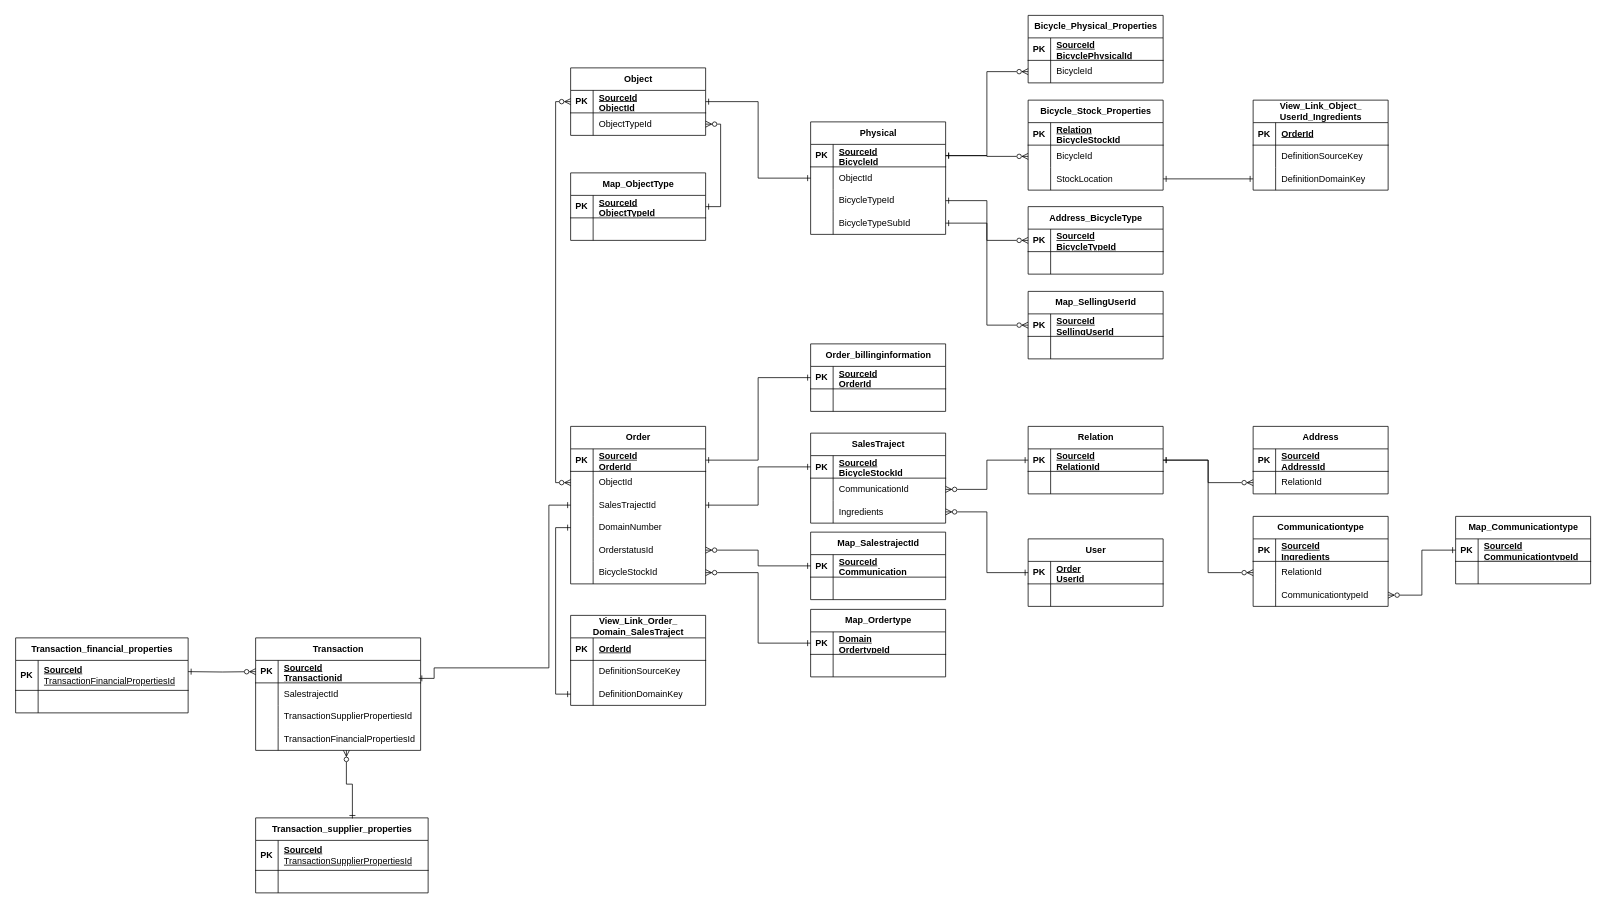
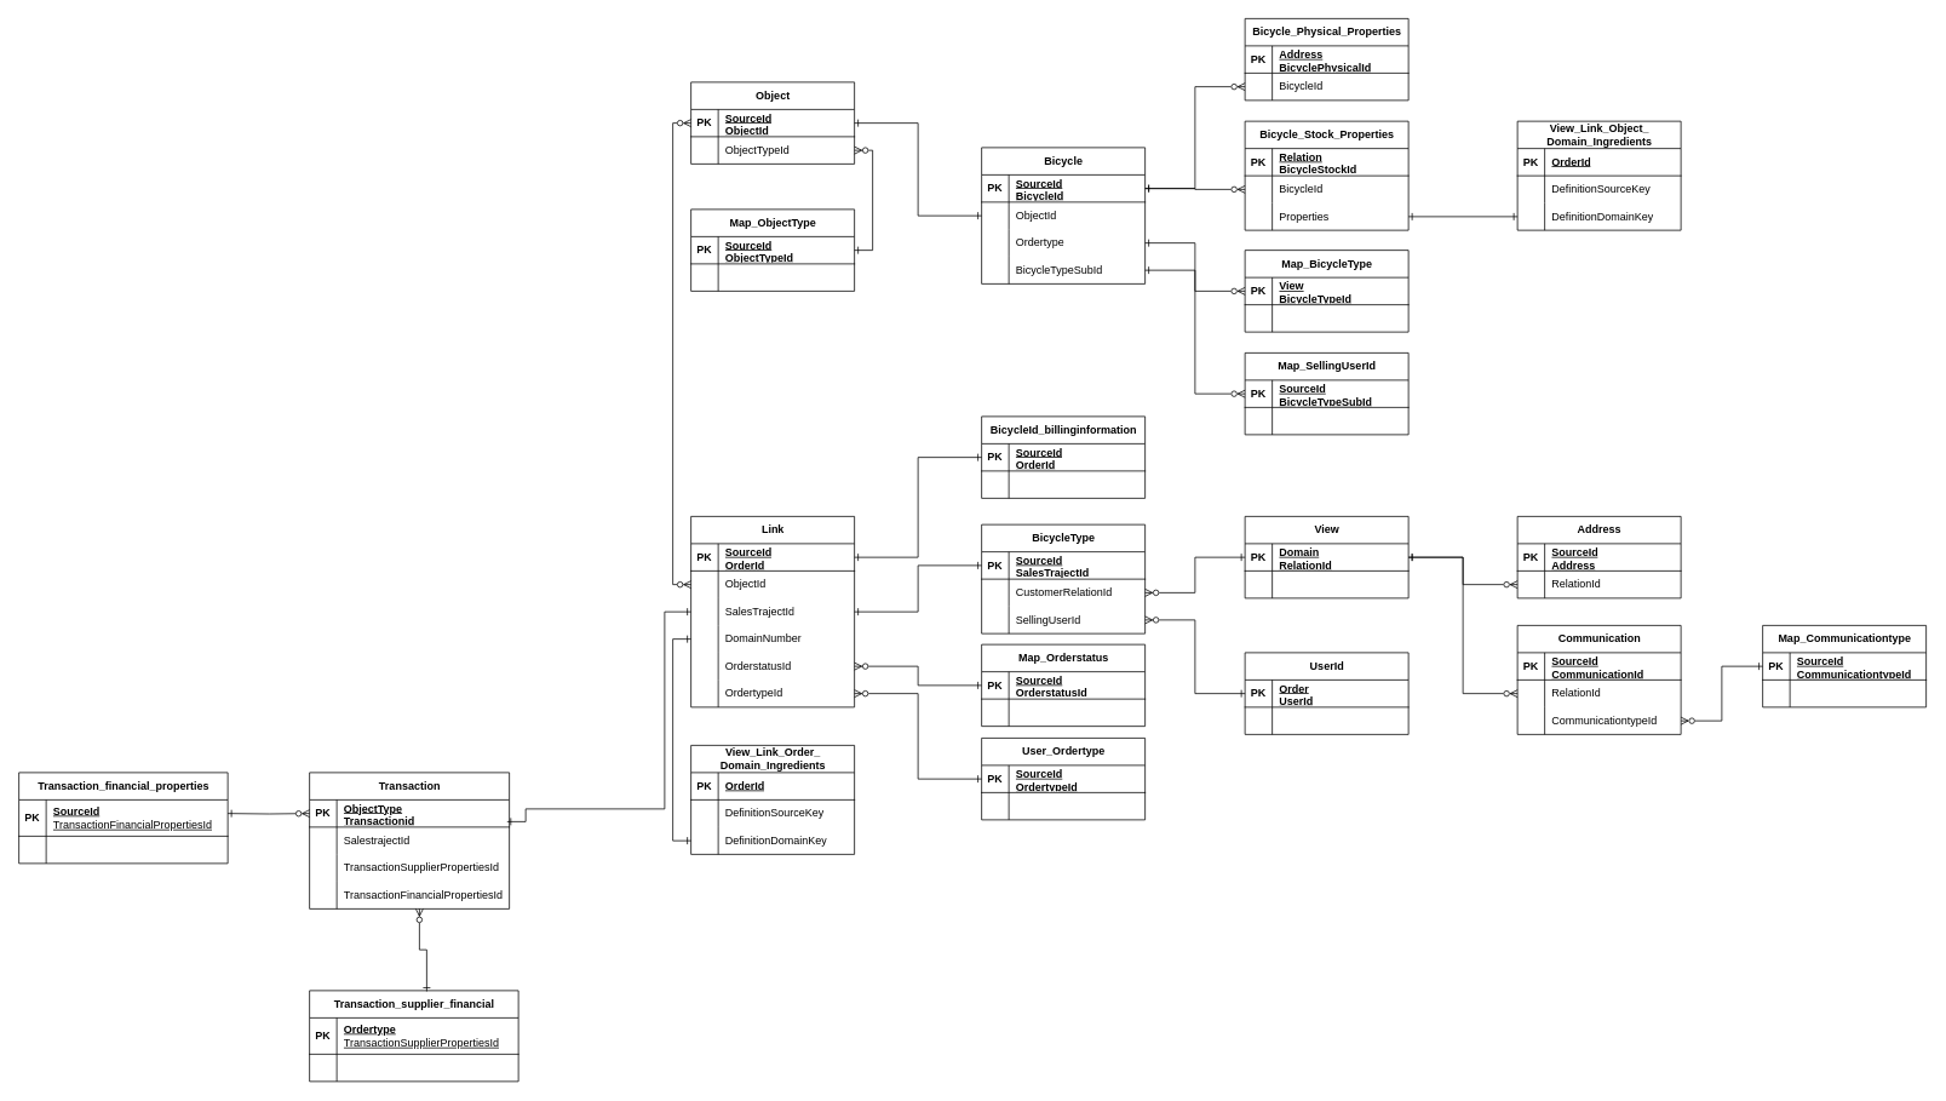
- <mxCell id="141" value="SourceId&lt;div&gt;BicyclePhysicalId&lt;/div&gt;" style="shape=partialRectangle;connectable=0;fillColor=none;top=0;left=0;bottom=0;right=0;align=left;spacingLeft=6;fontStyle=5;overflow=hidden;whiteSpace=wrap;html=1;" parent="139" vertex="1"><mxGeometry x="30" width="150" height="30" as="geometry"><mxRectangle width="150" height="30" as="alternateBounds" /></mxGeometry></mxCell>
+ <mxCell id="141" value="Address&lt;div&gt;BicyclePhysicalId&lt;/div&gt;" style="shape=partialRectangle;connectable=0;fillColor=none;top=0;left=0;bottom=0;right=0;align=left;spacingLeft=6;fontStyle=5;overflow=hidden;whiteSpace=wrap;html=1;" parent="139" vertex="1"><mxGeometry x="30" width="150" height="30" as="geometry"><mxRectangle width="150" height="30" as="alternateBounds" /></mxGeometry></mxCell>
- <mxCell id="159" value="View_Link_Object_&lt;div&gt;UserId_Ingredients&lt;/div&gt;" style="shape=table;startSize=30;container=1;collapsible=1;childLayout=tableLayout;fixedRows=1;rowLines=0;fontStyle=1;align=center;resizeLast=1;html=1;" parent="1" vertex="1"><mxGeometry x="1670" y="133" width="180" height="120" as="geometry" /></mxCell>
+ <mxCell id="159" value="View_Link_Object_&lt;div&gt;Domain_Ingredients&lt;/div&gt;" style="shape=table;startSize=30;container=1;collapsible=1;childLayout=tableLayout;fixedRows=1;rowLines=0;fontStyle=1;align=center;resizeLast=1;html=1;" parent="1" vertex="1"><mxGeometry x="1670" y="133" width="180" height="120" as="geometry" /></mxCell>
- <mxCell id="90" value="Physical" style="shape=table;startSize=30;container=1;collapsible=1;childLayout=tableLayout;fixedRows=1;rowLines=0;fontStyle=1;align=center;resizeLast=1;html=1;" parent="1" vertex="1"><mxGeometry x="1080" y="162" width="180" height="150" as="geometry" /></mxCell>
+ <mxCell id="90" value="Bicycle" style="shape=table;startSize=30;container=1;collapsible=1;childLayout=tableLayout;fixedRows=1;rowLines=0;fontStyle=1;align=center;resizeLast=1;html=1;" parent="1" vertex="1"><mxGeometry x="1080" y="162" width="180" height="150" as="geometry" /></mxCell>
- <mxCell id="137" value="StockLocation" style="shape=partialRectangle;connectable=0;fillColor=none;top=0;left=0;bottom=0;right=0;align=left;spacingLeft=6;overflow=hidden;whiteSpace=wrap;html=1;" parent="135" vertex="1"><mxGeometry x="30" width="150" height="30" as="geometry"><mxRectangle width="150" height="30" as="alternateBounds" /></mxGeometry></mxCell>
+ <mxCell id="137" value="Properties" style="shape=partialRectangle;connectable=0;fillColor=none;top=0;left=0;bottom=0;right=0;align=left;spacingLeft=6;overflow=hidden;whiteSpace=wrap;html=1;" parent="135" vertex="1"><mxGeometry x="30" width="150" height="30" as="geometry"><mxRectangle width="150" height="30" as="alternateBounds" /></mxGeometry></mxCell>
- <mxCell id="99" value="BicycleTypeId" style="shape=partialRectangle;connectable=0;fillColor=none;top=0;left=0;bottom=0;right=0;align=left;spacingLeft=6;overflow=hidden;whiteSpace=wrap;html=1;" parent="97" vertex="1"><mxGeometry x="30" width="150" height="30" as="geometry"><mxRectangle width="150" height="30" as="alternateBounds" /></mxGeometry></mxCell>
+ <mxCell id="99" value="Ordertype" style="shape=partialRectangle;connectable=0;fillColor=none;top=0;left=0;bottom=0;right=0;align=left;spacingLeft=6;overflow=hidden;whiteSpace=wrap;html=1;" parent="97" vertex="1"><mxGeometry x="30" width="150" height="30" as="geometry"><mxRectangle width="150" height="30" as="alternateBounds" /></mxGeometry></mxCell>
- <mxCell id="112" value="Address_BicycleType" style="shape=table;startSize=30;container=1;collapsible=1;childLayout=tableLayout;fixedRows=1;rowLines=0;fontStyle=1;align=center;resizeLast=1;html=1;" parent="1" vertex="1"><mxGeometry x="1370" y="275" width="180" height="90" as="geometry" /></mxCell>
+ <mxCell id="112" value="Map_BicycleType" style="shape=table;startSize=30;container=1;collapsible=1;childLayout=tableLayout;fixedRows=1;rowLines=0;fontStyle=1;align=center;resizeLast=1;html=1;" parent="1" vertex="1"><mxGeometry x="1370" y="275" width="180" height="90" as="geometry" /></mxCell>
- <mxCell id="115" value="SourceId&lt;div&gt;BicycleTypeId&lt;/div&gt;" style="shape=partialRectangle;connectable=0;fillColor=none;top=0;left=0;bottom=0;right=0;align=left;spacingLeft=6;fontStyle=5;overflow=hidden;whiteSpace=wrap;html=1;" parent="113" vertex="1"><mxGeometry x="30" width="150" height="30" as="geometry"><mxRectangle width="150" height="30" as="alternateBounds" /></mxGeometry></mxCell>
+ <mxCell id="115" value="View&lt;div&gt;BicycleTypeId&lt;/div&gt;" style="shape=partialRectangle;connectable=0;fillColor=none;top=0;left=0;bottom=0;right=0;align=left;spacingLeft=6;fontStyle=5;overflow=hidden;whiteSpace=wrap;html=1;" parent="113" vertex="1"><mxGeometry x="30" width="150" height="30" as="geometry"><mxRectangle width="150" height="30" as="alternateBounds" /></mxGeometry></mxCell>
- <mxCell id="122" value="SourceId&lt;div&gt;SellingUserId&lt;/div&gt;" style="shape=partialRectangle;connectable=0;fillColor=none;top=0;left=0;bottom=0;right=0;align=left;spacingLeft=6;fontStyle=5;overflow=hidden;whiteSpace=wrap;html=1;" parent="120" vertex="1"><mxGeometry x="30" width="150" height="30" as="geometry"><mxRectangle width="150" height="30" as="alternateBounds" /></mxGeometry></mxCell>
+ <mxCell id="122" value="SourceId&lt;div&gt;BicycleTypeSubId&lt;/div&gt;" style="shape=partialRectangle;connectable=0;fillColor=none;top=0;left=0;bottom=0;right=0;align=left;spacingLeft=6;fontStyle=5;overflow=hidden;whiteSpace=wrap;html=1;" parent="120" vertex="1"><mxGeometry x="30" width="150" height="30" as="geometry"><mxRectangle width="150" height="30" as="alternateBounds" /></mxGeometry></mxCell>
- <mxCell id="47" value="Order_billinginformation" style="shape=table;startSize=30;container=1;collapsible=1;childLayout=tableLayout;fixedRows=1;rowLines=0;fontStyle=1;align=center;resizeLast=1;html=1;" parent="1" vertex="1"><mxGeometry x="1080" y="458" width="180" height="90" as="geometry" /></mxCell>
+ <mxCell id="47" value="BicycleId_billinginformation" style="shape=table;startSize=30;container=1;collapsible=1;childLayout=tableLayout;fixedRows=1;rowLines=0;fontStyle=1;align=center;resizeLast=1;html=1;" parent="1" vertex="1"><mxGeometry x="1080" y="458" width="180" height="90" as="geometry" /></mxCell>
- <mxCell id="9" value="Order" style="shape=table;startSize=30;container=1;collapsible=1;childLayout=tableLayout;fixedRows=1;rowLines=0;fontStyle=1;align=center;resizeLast=1;html=1;" parent="1" vertex="1"><mxGeometry x="760" y="568" width="180" height="210" as="geometry" /></mxCell>
+ <mxCell id="9" value="Link" style="shape=table;startSize=30;container=1;collapsible=1;childLayout=tableLayout;fixedRows=1;rowLines=0;fontStyle=1;align=center;resizeLast=1;html=1;" parent="1" vertex="1"><mxGeometry x="760" y="568" width="180" height="210" as="geometry" /></mxCell>
- <mxCell id="55" value="Relation" style="shape=table;startSize=30;container=1;collapsible=1;childLayout=tableLayout;fixedRows=1;rowLines=0;fontStyle=1;align=center;resizeLast=1;html=1;" parent="1" vertex="1"><mxGeometry x="1370" y="568" width="180" height="90" as="geometry" /></mxCell>
+ <mxCell id="55" value="View" style="shape=table;startSize=30;container=1;collapsible=1;childLayout=tableLayout;fixedRows=1;rowLines=0;fontStyle=1;align=center;resizeLast=1;html=1;" parent="1" vertex="1"><mxGeometry x="1370" y="568" width="180" height="90" as="geometry" /></mxCell>
- <mxCell id="28" value="SalesTraject" style="shape=table;startSize=30;container=1;collapsible=1;childLayout=tableLayout;fixedRows=1;rowLines=0;fontStyle=1;align=center;resizeLast=1;html=1;" parent="1" vertex="1"><mxGeometry x="1080" y="577" width="180" height="120" as="geometry" /></mxCell>
+ <mxCell id="28" value="BicycleType" style="shape=table;startSize=30;container=1;collapsible=1;childLayout=tableLayout;fixedRows=1;rowLines=0;fontStyle=1;align=center;resizeLast=1;html=1;" parent="1" vertex="1"><mxGeometry x="1080" y="577" width="180" height="120" as="geometry" /></mxCell>
- <mxCell id="58" value="SourceId&lt;div&gt;RelationId&lt;/div&gt;" style="shape=partialRectangle;connectable=0;fillColor=none;top=0;left=0;bottom=0;right=0;align=left;spacingLeft=6;fontStyle=5;overflow=hidden;whiteSpace=wrap;html=1;" parent="56" vertex="1"><mxGeometry x="30" width="150" height="30" as="geometry"><mxRectangle width="150" height="30" as="alternateBounds" /></mxGeometry></mxCell>
+ <mxCell id="58" value="Domain&lt;div&gt;RelationId&lt;/div&gt;" style="shape=partialRectangle;connectable=0;fillColor=none;top=0;left=0;bottom=0;right=0;align=left;spacingLeft=6;fontStyle=5;overflow=hidden;whiteSpace=wrap;html=1;" parent="56" vertex="1"><mxGeometry x="30" width="150" height="30" as="geometry"><mxRectangle width="150" height="30" as="alternateBounds" /></mxGeometry></mxCell>
- <mxCell id="65" value="SourceId&lt;div&gt;AddressId&lt;/div&gt;" style="shape=partialRectangle;connectable=0;fillColor=none;top=0;left=0;bottom=0;right=0;align=left;spacingLeft=6;fontStyle=5;overflow=hidden;whiteSpace=wrap;html=1;" parent="63" vertex="1"><mxGeometry x="30" width="150" height="30" as="geometry"><mxRectangle width="150" height="30" as="alternateBounds" /></mxGeometry></mxCell>
+ <mxCell id="65" value="SourceId&lt;div&gt;Address&lt;/div&gt;" style="shape=partialRectangle;connectable=0;fillColor=none;top=0;left=0;bottom=0;right=0;align=left;spacingLeft=6;fontStyle=5;overflow=hidden;whiteSpace=wrap;html=1;" parent="63" vertex="1"><mxGeometry x="30" width="150" height="30" as="geometry"><mxRectangle width="150" height="30" as="alternateBounds" /></mxGeometry></mxCell>
- <mxCell id="31" value="SourceId&lt;div&gt;BicycleStockId&lt;/div&gt;" style="shape=partialRectangle;connectable=0;fillColor=none;top=0;left=0;bottom=0;right=0;align=left;spacingLeft=6;fontStyle=5;overflow=hidden;whiteSpace=wrap;html=1;" parent="29" vertex="1"><mxGeometry x="30" width="150" height="30" as="geometry"><mxRectangle width="150" height="30" as="alternateBounds" /></mxGeometry></mxCell>
+ <mxCell id="31" value="SourceId&lt;div&gt;SalesTrajectId&lt;/div&gt;" style="shape=partialRectangle;connectable=0;fillColor=none;top=0;left=0;bottom=0;right=0;align=left;spacingLeft=6;fontStyle=5;overflow=hidden;whiteSpace=wrap;html=1;" parent="29" vertex="1"><mxGeometry x="30" width="150" height="30" as="geometry"><mxRectangle width="150" height="30" as="alternateBounds" /></mxGeometry></mxCell>
- <mxCell id="34" value="CommunicationId" style="shape=partialRectangle;connectable=0;fillColor=none;top=0;left=0;bottom=0;right=0;align=left;spacingLeft=6;overflow=hidden;whiteSpace=wrap;html=1;" parent="32" vertex="1"><mxGeometry x="30" width="150" height="30" as="geometry"><mxRectangle width="150" height="30" as="alternateBounds" /></mxGeometry></mxCell>
+ <mxCell id="34" value="CustomerRelationId" style="shape=partialRectangle;connectable=0;fillColor=none;top=0;left=0;bottom=0;right=0;align=left;spacingLeft=6;overflow=hidden;whiteSpace=wrap;html=1;" parent="32" vertex="1"><mxGeometry x="30" width="150" height="30" as="geometry"><mxRectangle width="150" height="30" as="alternateBounds" /></mxGeometry></mxCell>
- <mxCell id="37" value="Ingredients" style="shape=partialRectangle;connectable=0;fillColor=none;top=0;left=0;bottom=0;right=0;align=left;spacingLeft=6;overflow=hidden;whiteSpace=wrap;html=1;" parent="35" vertex="1"><mxGeometry x="30" width="150" height="30" as="geometry"><mxRectangle width="150" height="30" as="alternateBounds" /></mxGeometry></mxCell>
+ <mxCell id="37" value="SellingUserId" style="shape=partialRectangle;connectable=0;fillColor=none;top=0;left=0;bottom=0;right=0;align=left;spacingLeft=6;overflow=hidden;whiteSpace=wrap;html=1;" parent="35" vertex="1"><mxGeometry x="30" width="150" height="30" as="geometry"><mxRectangle width="150" height="30" as="alternateBounds" /></mxGeometry></mxCell>
- <mxCell id="70" value="Communicationtype" style="shape=table;startSize=30;container=1;collapsible=1;childLayout=tableLayout;fixedRows=1;rowLines=0;fontStyle=1;align=center;resizeLast=1;html=1;" parent="1" vertex="1"><mxGeometry x="1670" y="688" width="180" height="120" as="geometry" /></mxCell>
+ <mxCell id="70" value="Communication" style="shape=table;startSize=30;container=1;collapsible=1;childLayout=tableLayout;fixedRows=1;rowLines=0;fontStyle=1;align=center;resizeLast=1;html=1;" parent="1" vertex="1"><mxGeometry x="1670" y="688" width="180" height="120" as="geometry" /></mxCell>
- <mxCell id="39" value="Map_SalestrajectId" style="shape=table;startSize=30;container=1;collapsible=1;childLayout=tableLayout;fixedRows=1;rowLines=0;fontStyle=1;align=center;resizeLast=1;html=1;" parent="1" vertex="1"><mxGeometry x="1080" y="709" width="180" height="90" as="geometry" /></mxCell>
+ <mxCell id="39" value="Map_Orderstatus" style="shape=table;startSize=30;container=1;collapsible=1;childLayout=tableLayout;fixedRows=1;rowLines=0;fontStyle=1;align=center;resizeLast=1;html=1;" parent="1" vertex="1"><mxGeometry x="1080" y="709" width="180" height="90" as="geometry" /></mxCell>
- <mxCell id="178" value="User" style="shape=table;startSize=30;container=1;collapsible=1;childLayout=tableLayout;fixedRows=1;rowLines=0;fontStyle=1;align=center;resizeLast=1;html=1;" parent="1" vertex="1"><mxGeometry x="1370" y="718" width="180" height="90" as="geometry" /></mxCell>
+ <mxCell id="178" value="UserId" style="shape=table;startSize=30;container=1;collapsible=1;childLayout=tableLayout;fixedRows=1;rowLines=0;fontStyle=1;align=center;resizeLast=1;html=1;" parent="1" vertex="1"><mxGeometry x="1370" y="718" width="180" height="90" as="geometry" /></mxCell>
- <mxCell id="73" value="SourceId&lt;div&gt;Ingredients&lt;/div&gt;" style="shape=partialRectangle;connectable=0;fillColor=none;top=0;left=0;bottom=0;right=0;align=left;spacingLeft=6;fontStyle=5;overflow=hidden;whiteSpace=wrap;html=1;" parent="71" vertex="1"><mxGeometry x="30" width="150" height="30" as="geometry"><mxRectangle width="150" height="30" as="alternateBounds" /></mxGeometry></mxCell>
+ <mxCell id="73" value="SourceId&lt;div&gt;CommunicationId&lt;/div&gt;" style="shape=partialRectangle;connectable=0;fillColor=none;top=0;left=0;bottom=0;right=0;align=left;spacingLeft=6;fontStyle=5;overflow=hidden;whiteSpace=wrap;html=1;" parent="71" vertex="1"><mxGeometry x="30" width="150" height="30" as="geometry"><mxRectangle width="150" height="30" as="alternateBounds" /></mxGeometry></mxCell>
- <mxCell id="42" value="SourceId&lt;div&gt;Communication&lt;/div&gt;" style="shape=partialRectangle;connectable=0;fillColor=none;top=0;left=0;bottom=0;right=0;align=left;spacingLeft=6;fontStyle=5;overflow=hidden;whiteSpace=wrap;html=1;" parent="40" vertex="1"><mxGeometry x="30" width="150" height="30" as="geometry"><mxRectangle width="150" height="30" as="alternateBounds" /></mxGeometry></mxCell>
+ <mxCell id="42" value="SourceId&lt;div&gt;OrderstatusId&lt;/div&gt;" style="shape=partialRectangle;connectable=0;fillColor=none;top=0;left=0;bottom=0;right=0;align=left;spacingLeft=6;fontStyle=5;overflow=hidden;whiteSpace=wrap;html=1;" parent="40" vertex="1"><mxGeometry x="30" width="150" height="30" as="geometry"><mxRectangle width="150" height="30" as="alternateBounds" /></mxGeometry></mxCell>
- <mxCell id="27" value="BicycleStockId" style="shape=partialRectangle;connectable=0;fillColor=none;top=0;left=0;bottom=0;right=0;align=left;spacingLeft=6;overflow=hidden;whiteSpace=wrap;html=1;" parent="25" vertex="1"><mxGeometry x="30" width="150" height="30" as="geometry"><mxRectangle width="150" height="30" as="alternateBounds" /></mxGeometry></mxCell>
+ <mxCell id="27" value="OrdertypeId" style="shape=partialRectangle;connectable=0;fillColor=none;top=0;left=0;bottom=0;right=0;align=left;spacingLeft=6;overflow=hidden;whiteSpace=wrap;html=1;" parent="25" vertex="1"><mxGeometry x="30" width="150" height="30" as="geometry"><mxRectangle width="150" height="30" as="alternateBounds" /></mxGeometry></mxCell>
- <mxCell id="170" value="Map_Ordertype" style="shape=table;startSize=30;container=1;collapsible=1;childLayout=tableLayout;fixedRows=1;rowLines=0;fontStyle=1;align=center;resizeLast=1;html=1;" parent="1" vertex="1"><mxGeometry x="1080" y="812" width="180" height="90" as="geometry" /></mxCell>
+ <mxCell id="170" value="User_Ordertype" style="shape=table;startSize=30;container=1;collapsible=1;childLayout=tableLayout;fixedRows=1;rowLines=0;fontStyle=1;align=center;resizeLast=1;html=1;" parent="1" vertex="1"><mxGeometry x="1080" y="812" width="180" height="90" as="geometry" /></mxCell>
- <mxCell id="148" value="View_Link_Order_&lt;div&gt;Domain_SalesTraject&lt;/div&gt;" style="shape=table;startSize=30;container=1;collapsible=1;childLayout=tableLayout;fixedRows=1;rowLines=0;fontStyle=1;align=center;resizeLast=1;html=1;" parent="1" vertex="1"><mxGeometry x="760" y="820" width="180" height="120" as="geometry" /></mxCell>
+ <mxCell id="148" value="View_Link_Order_&lt;div&gt;Domain_Ingredients&lt;/div&gt;" style="shape=table;startSize=30;container=1;collapsible=1;childLayout=tableLayout;fixedRows=1;rowLines=0;fontStyle=1;align=center;resizeLast=1;html=1;" parent="1" vertex="1"><mxGeometry x="760" y="820" width="180" height="120" as="geometry" /></mxCell>
- <mxCell id="173" value="Domain&lt;div&gt;OrdertypeId&lt;/div&gt;" style="shape=partialRectangle;connectable=0;fillColor=none;top=0;left=0;bottom=0;right=0;align=left;spacingLeft=6;fontStyle=5;overflow=hidden;whiteSpace=wrap;html=1;" parent="171" vertex="1"><mxGeometry x="30" width="150" height="30" as="geometry"><mxRectangle width="150" height="30" as="alternateBounds" /></mxGeometry></mxCell>
+ <mxCell id="173" value="SourceId&lt;div&gt;OrdertypeId&lt;/div&gt;" style="shape=partialRectangle;connectable=0;fillColor=none;top=0;left=0;bottom=0;right=0;align=left;spacingLeft=6;fontStyle=5;overflow=hidden;whiteSpace=wrap;html=1;" parent="171" vertex="1"><mxGeometry x="30" width="150" height="30" as="geometry"><mxRectangle width="150" height="30" as="alternateBounds" /></mxGeometry></mxCell>
- <mxCell id="189" value="SourceId&lt;div&gt;&lt;span style=&quot;text-wrap: nowrap;&quot;&gt;Transactionid&lt;/span&gt;&lt;br&gt;&lt;/div&gt;" style="shape=partialRectangle;connectable=0;fillColor=none;top=0;left=0;bottom=0;right=0;align=left;spacingLeft=6;fontStyle=5;overflow=hidden;whiteSpace=wrap;html=1;" parent="187" vertex="1"><mxGeometry x="30" width="190" height="30" as="geometry"><mxRectangle width="190" height="30" as="alternateBounds" /></mxGeometry></mxCell>
+ <mxCell id="189" value="ObjectType&lt;div&gt;&lt;span style=&quot;text-wrap: nowrap;&quot;&gt;Transactionid&lt;/span&gt;&lt;br&gt;&lt;/div&gt;" style="shape=partialRectangle;connectable=0;fillColor=none;top=0;left=0;bottom=0;right=0;align=left;spacingLeft=6;fontStyle=5;overflow=hidden;whiteSpace=wrap;html=1;" parent="187" vertex="1"><mxGeometry x="30" width="190" height="30" as="geometry"><mxRectangle width="190" height="30" as="alternateBounds" /></mxGeometry></mxCell>
- <mxCell id="201" value="Transaction_supplier_properties" style="shape=table;startSize=30;container=1;collapsible=1;childLayout=tableLayout;fixedRows=1;rowLines=0;fontStyle=1;align=center;resizeLast=1;html=1;" parent="1" vertex="1"><mxGeometry x="340" y="1090" width="230" height="100" as="geometry" /></mxCell>
+ <mxCell id="201" value="Transaction_supplier_financial" style="shape=table;startSize=30;container=1;collapsible=1;childLayout=tableLayout;fixedRows=1;rowLines=0;fontStyle=1;align=center;resizeLast=1;html=1;" parent="1" vertex="1"><mxGeometry x="340" y="1090" width="230" height="100" as="geometry" /></mxCell>
- <mxCell id="204" value="SourceId&lt;div&gt;&lt;span style=&quot;font-weight: 400;&quot;&gt;TransactionSupplierPropertiesId&lt;/span&gt;&lt;br&gt;&lt;/div&gt;" style="shape=partialRectangle;connectable=0;fillColor=none;top=0;left=0;bottom=0;right=0;align=left;spacingLeft=6;fontStyle=5;overflow=hidden;whiteSpace=wrap;html=1;" parent="202" vertex="1"><mxGeometry x="30" width="200" height="40" as="geometry"><mxRectangle width="200" height="40" as="alternateBounds" /></mxGeometry></mxCell>
+ <mxCell id="204" value="Ordertype&lt;div&gt;&lt;span style=&quot;font-weight: 400;&quot;&gt;TransactionSupplierPropertiesId&lt;/span&gt;&lt;br&gt;&lt;/div&gt;" style="shape=partialRectangle;connectable=0;fillColor=none;top=0;left=0;bottom=0;right=0;align=left;spacingLeft=6;fontStyle=5;overflow=hidden;whiteSpace=wrap;html=1;" parent="202" vertex="1"><mxGeometry x="30" width="200" height="40" as="geometry"><mxRectangle width="200" height="40" as="alternateBounds" /></mxGeometry></mxCell>
